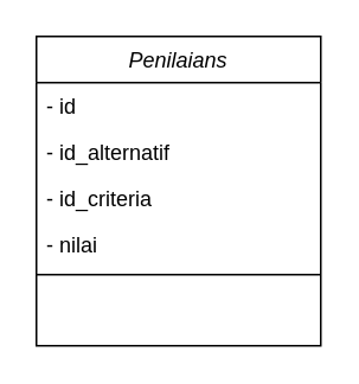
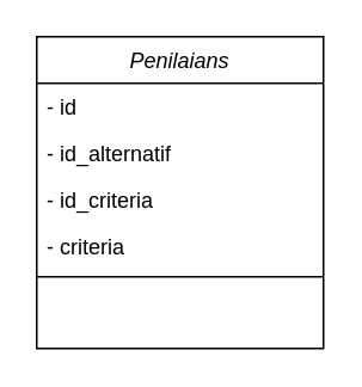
- <mxCell id="6" value="- nilai" style="text;align=left;verticalAlign=top;spacingLeft=4;spacingRight=4;overflow=hidden;rotatable=0;points=[[0,0.5],[1,0.5]];portConstraint=eastwest;rounded=0;shadow=0;html=0;" vertex="1" parent="2"><mxGeometry y="104" width="160" height="26" as="geometry" /></mxCell>
+ <mxCell id="6" value="- criteria" style="text;align=left;verticalAlign=top;spacingLeft=4;spacingRight=4;overflow=hidden;rotatable=0;points=[[0,0.5],[1,0.5]];portConstraint=eastwest;rounded=0;shadow=0;html=0;" vertex="1" parent="2"><mxGeometry y="104" width="160" height="26" as="geometry" /></mxCell>
